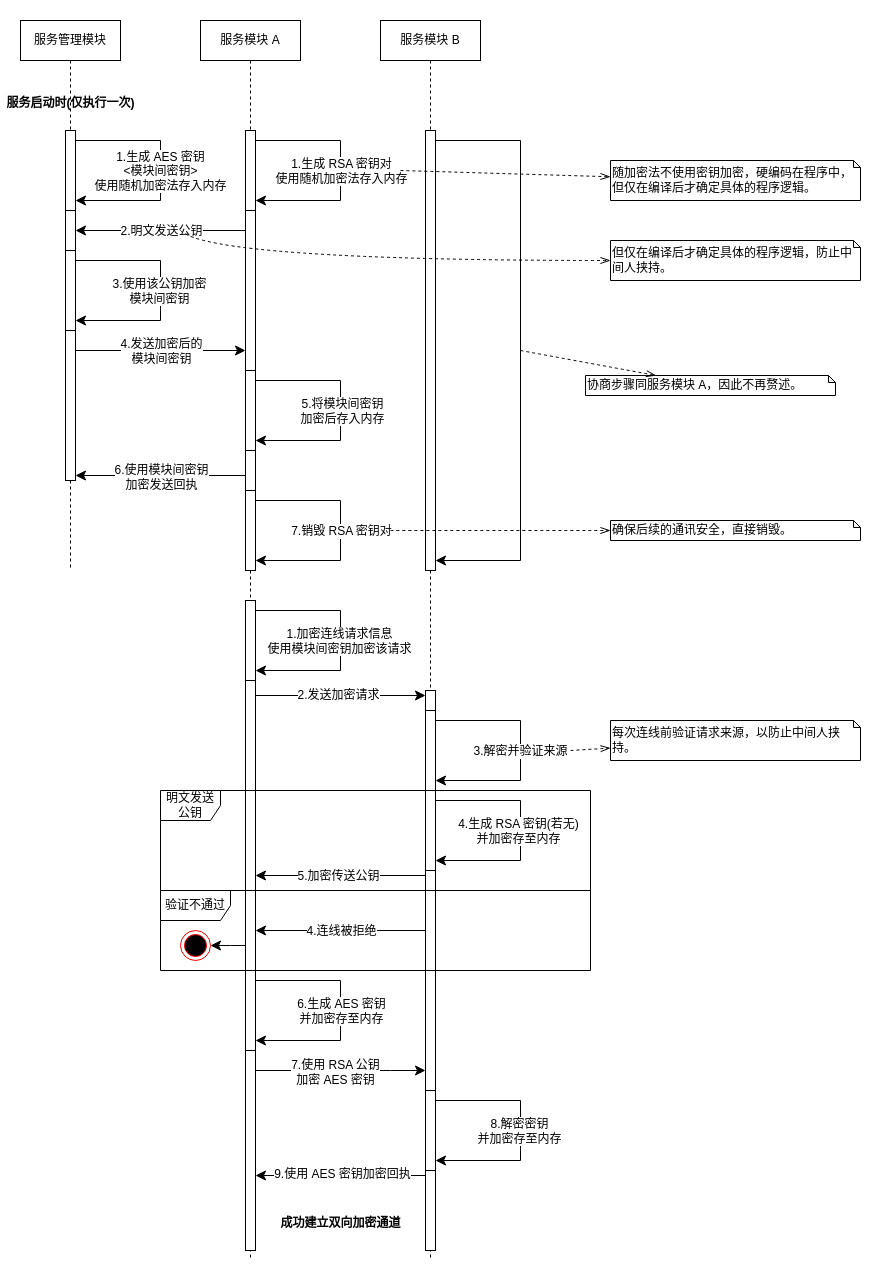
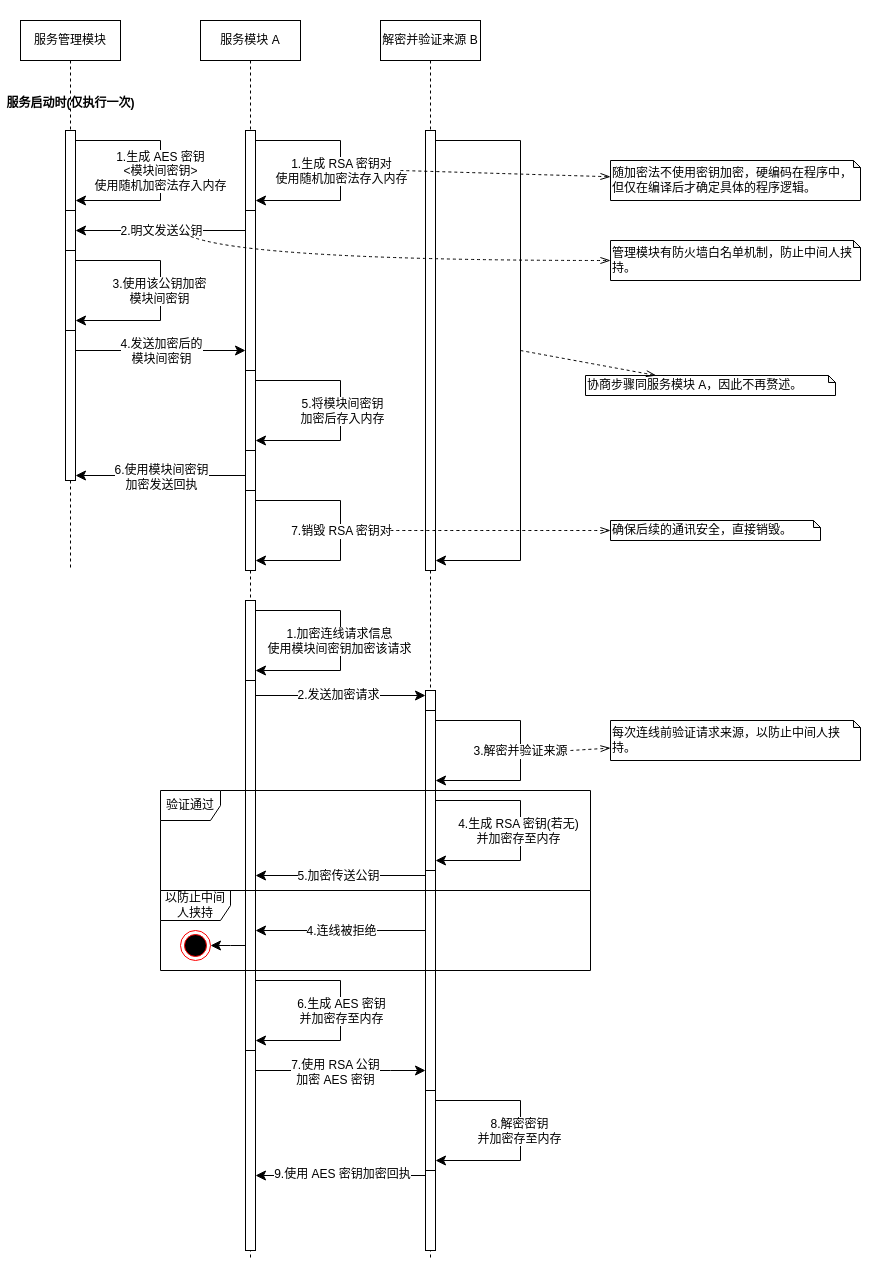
- <mxCell id="31" value="服务模块 B" style="shape=umlLifeline;perimeter=lifelinePerimeter;whiteSpace=wrap;html=1;container=1;dropTarget=0;collapsible=0;recursiveResize=0;outlineConnect=0;portConstraint=eastwest;newEdgeStyle={&quot;curved&quot;:0,&quot;rounded&quot;:0};" parent="1" vertex="1"><mxGeometry x="380" y="20" width="100" height="1240" as="geometry" /></mxCell>
+ <mxCell id="31" value="解密并验证来源 B" style="shape=umlLifeline;perimeter=lifelinePerimeter;whiteSpace=wrap;html=1;container=1;dropTarget=0;collapsible=0;recursiveResize=0;outlineConnect=0;portConstraint=eastwest;newEdgeStyle={&quot;curved&quot;:0,&quot;rounded&quot;:0};" parent="1" vertex="1"><mxGeometry x="380" y="20" width="100" height="1240" as="geometry" /></mxCell>
- <mxCell id="71" value="但仅在编译后才确定具体的程序逻辑，防止中间人挟持。" style="shape=note;whiteSpace=wrap;html=1;backgroundOutline=1;darkOpacity=0.05;size=7;verticalAlign=middle;align=left;" vertex="1" parent="1"><mxGeometry x="610" y="240" width="250" height="40" as="geometry" /></mxCell>
+ <mxCell id="71" value="管理模块有防火墙白名单机制，防止中间人挟持。" style="shape=note;whiteSpace=wrap;html=1;backgroundOutline=1;darkOpacity=0.05;size=7;verticalAlign=middle;align=left;" vertex="1" parent="1"><mxGeometry x="610" y="240" width="250" height="40" as="geometry" /></mxCell>
- <mxCell id="70" value="&lt;div style=&quot;text-align: center;&quot;&gt;&lt;span style=&quot;text-wrap: nowrap; background-color: rgb(255, 255, 255);&quot;&gt;确保后续的通讯安全，直接销毁。&lt;/span&gt;&lt;/div&gt;" style="shape=note;whiteSpace=wrap;html=1;backgroundOutline=1;darkOpacity=0.05;size=7;verticalAlign=middle;align=left;" vertex="1" parent="1"><mxGeometry x="610" y="520" width="250" height="20" as="geometry" /></mxCell>
+ <mxCell id="70" value="&lt;div style=&quot;text-align: center;&quot;&gt;&lt;span style=&quot;text-wrap: nowrap; background-color: rgb(255, 255, 255);&quot;&gt;确保后续的通讯安全，直接销毁。&lt;/span&gt;&lt;/div&gt;" style="shape=note;whiteSpace=wrap;html=1;backgroundOutline=1;darkOpacity=0.05;size=7;verticalAlign=middle;align=left;" vertex="1" parent="1"><mxGeometry x="610" y="520" width="210" height="20" as="geometry" /></mxCell>
- <mxCell id="55" value="明文发送公钥" style="shape=umlFrame;whiteSpace=wrap;html=1;pointerEvents=0;" parent="1" vertex="1"><mxGeometry x="160" y="790" width="430" height="100" as="geometry" /></mxCell>
+ <mxCell id="55" value="验证通过" style="shape=umlFrame;whiteSpace=wrap;html=1;pointerEvents=0;" parent="1" vertex="1"><mxGeometry x="160" y="790" width="430" height="100" as="geometry" /></mxCell>
- <mxCell id="58" value="验证不通过" style="shape=umlFrame;whiteSpace=wrap;html=1;pointerEvents=0;width=70;height=30;" parent="1" vertex="1"><mxGeometry x="160" y="890" width="430" height="80" as="geometry" /></mxCell>
+ <mxCell id="58" value="以防止中间人挟持" style="shape=umlFrame;whiteSpace=wrap;html=1;pointerEvents=0;width=70;height=30;" parent="1" vertex="1"><mxGeometry x="160" y="890" width="430" height="80" as="geometry" /></mxCell>
- <mxCell id="67" value="成功建立双向加密通道" style="text;align=center;fontStyle=1;verticalAlign=middle;spacingLeft=3;spacingRight=3;strokeColor=none;rotatable=0;points=[[0,0.5],[1,0.5]];portConstraint=eastwest;html=1;" parent="1" vertex="1"><mxGeometry x="300" y="1210" width="80" height="26" as="geometry" /></mxCell>
